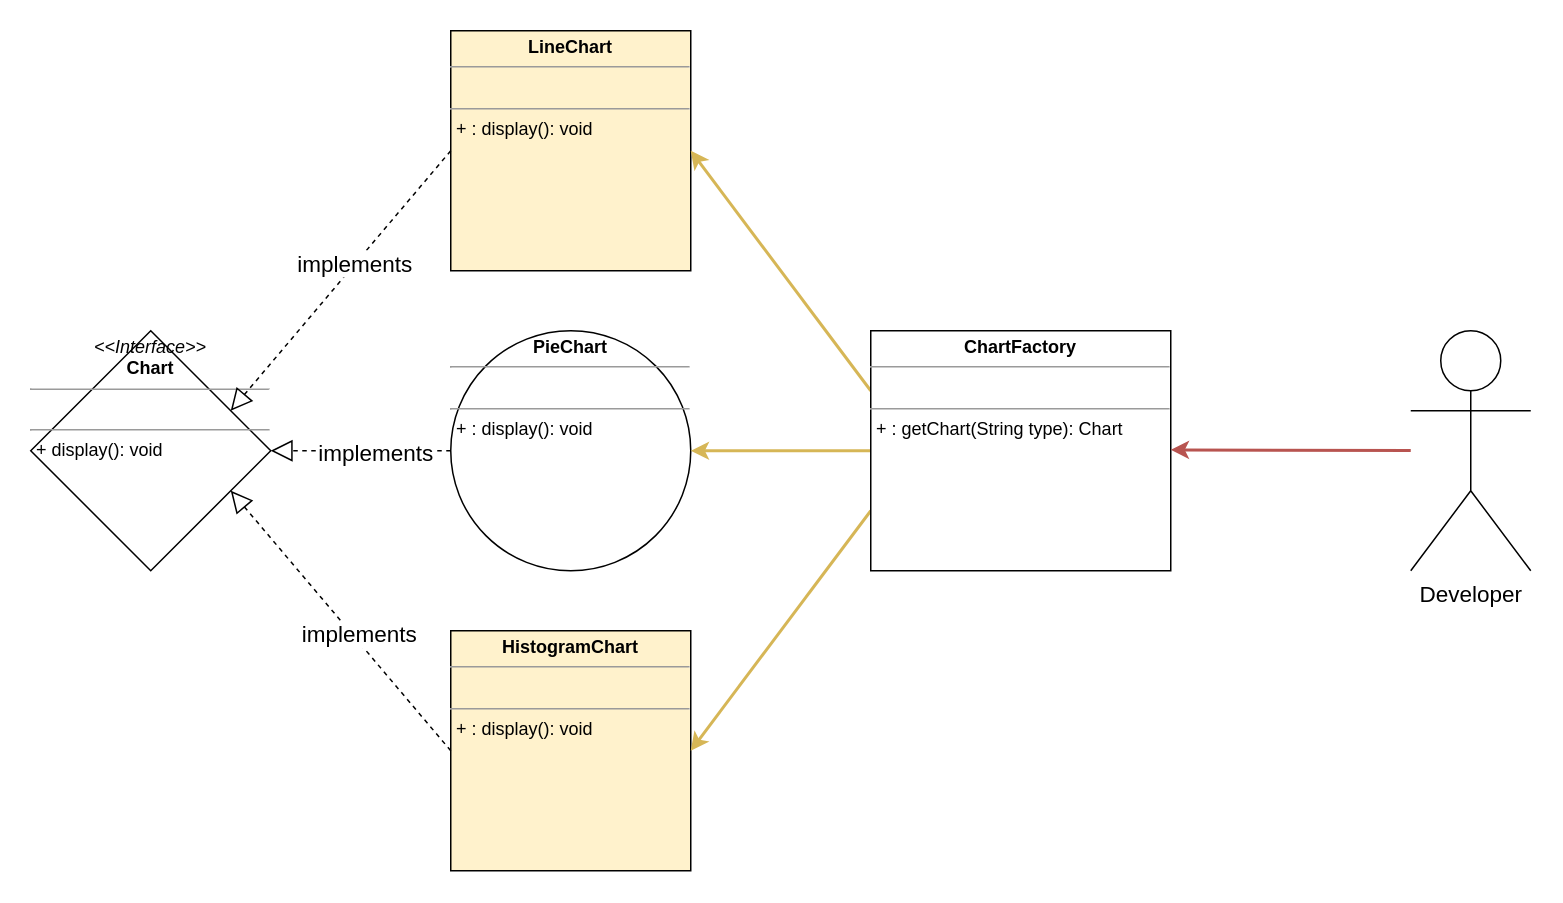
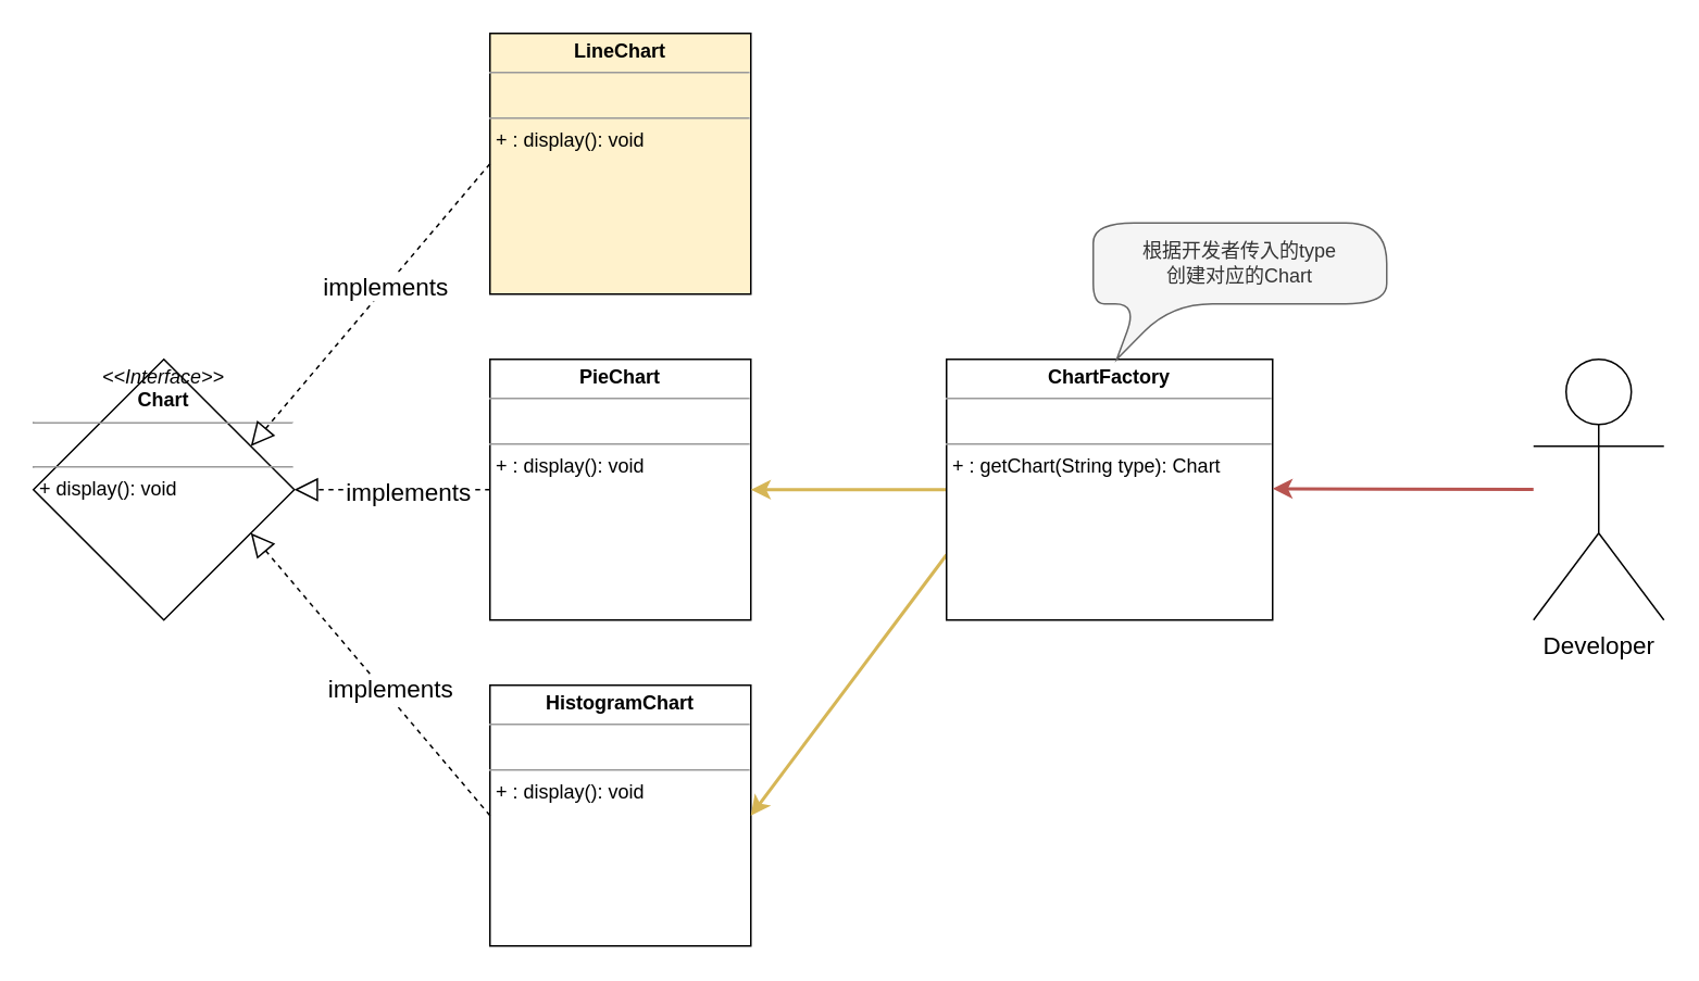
+ <mxCell id="18" value="根据开发者传入的type&lt;br&gt;创建对应的Chart" style="shape=callout;whiteSpace=wrap;html=1;perimeter=calloutPerimeter;position2=0.08;fillColor=#f5f5f5;fontColor=#333333;strokeColor=#666666;size=34;position=0.15;rounded=1;base=21;arcSize=50;" parent="1" vertex="1"><mxGeometry x="670" y="136.25" width="180" height="83.75" as="geometry" /></mxCell>
- <mxCell id="12" style="rounded=0;orthogonalLoop=1;jettySize=auto;html=1;exitX=0;exitY=0.25;exitDx=0;exitDy=0;entryX=1;entryY=0.5;entryDx=0;entryDy=0;fontSize=15;fillColor=#fff2cc;strokeColor=#d6b656;strokeWidth=2;" parent="1" source="15" target="5" edge="1"><mxGeometry relative="1" as="geometry" /></mxCell>
- <mxCell id="4" value="&lt;p style=&quot;margin:0px;margin-top:4px;text-align:center;&quot;&gt;&lt;b&gt;PieChart&lt;/b&gt;&lt;br&gt;&lt;/p&gt;&lt;hr size=&quot;1&quot;&gt;&lt;p style=&quot;margin:0px;margin-left:4px;&quot;&gt;&lt;br&gt;&lt;/p&gt;&lt;hr size=&quot;1&quot;&gt;&lt;p style=&quot;margin:0px;margin-left:4px;&quot;&gt;+ : display(): void&lt;/p&gt;" style="ellipse;verticalAlign=top;align=left;overflow=fill;fontSize=12;fontFamily=Helvetica;html=1;" parent="1" vertex="1"><mxGeometry x="300" width="160" height="160" as="geometry" y="220" /></mxCell>
+ <mxCell id="4" value="&lt;p style=&quot;margin:0px;margin-top:4px;text-align:center;&quot;&gt;&lt;b&gt;PieChart&lt;/b&gt;&lt;br&gt;&lt;/p&gt;&lt;hr size=&quot;1&quot;&gt;&lt;p style=&quot;margin:0px;margin-left:4px;&quot;&gt;&lt;br&gt;&lt;/p&gt;&lt;hr size=&quot;1&quot;&gt;&lt;p style=&quot;margin:0px;margin-left:4px;&quot;&gt;+ : display(): void&lt;/p&gt;" style="verticalAlign=top;align=left;overflow=fill;fontSize=12;fontFamily=Helvetica;html=1;" parent="1" vertex="1"><mxGeometry x="300" width="160" height="160" as="geometry" y="220" /></mxCell>
- <mxCell id="3" value="&lt;p style=&quot;margin:0px;margin-top:4px;text-align:center;&quot;&gt;&lt;b&gt;HistogramChart&lt;/b&gt;&lt;br&gt;&lt;/p&gt;&lt;hr size=&quot;1&quot;&gt;&lt;p style=&quot;margin:0px;margin-left:4px;&quot;&gt;&lt;br&gt;&lt;/p&gt;&lt;hr size=&quot;1&quot;&gt;&lt;p style=&quot;margin:0px;margin-left:4px;&quot;&gt;+ : display(): void&lt;/p&gt;" style="verticalAlign=top;align=left;overflow=fill;fontSize=12;fontFamily=Helvetica;html=1;fillColor=#fff2cc;" parent="1" vertex="1"><mxGeometry x="300" y="420" width="160" height="160" as="geometry" /></mxCell>
+ <mxCell id="3" value="&lt;p style=&quot;margin:0px;margin-top:4px;text-align:center;&quot;&gt;&lt;b&gt;HistogramChart&lt;/b&gt;&lt;br&gt;&lt;/p&gt;&lt;hr size=&quot;1&quot;&gt;&lt;p style=&quot;margin:0px;margin-left:4px;&quot;&gt;&lt;br&gt;&lt;/p&gt;&lt;hr size=&quot;1&quot;&gt;&lt;p style=&quot;margin:0px;margin-left:4px;&quot;&gt;+ : display(): void&lt;/p&gt;" style="verticalAlign=top;align=left;overflow=fill;fontSize=12;fontFamily=Helvetica;html=1;" parent="1" vertex="1"><mxGeometry x="300" y="420" width="160" height="160" as="geometry" /></mxCell>
